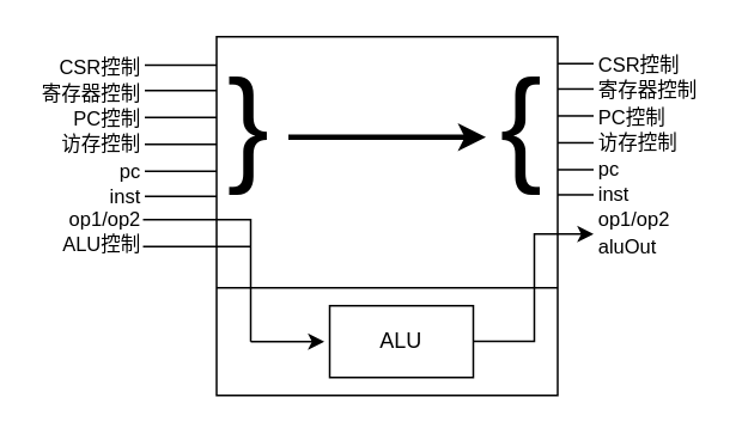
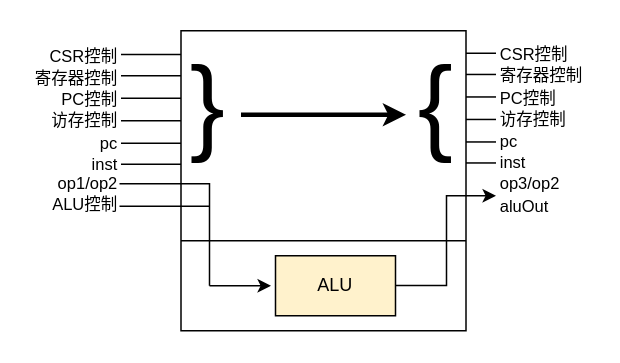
- <mxCell id="10" value="&lt;font style=&quot;font-size: 11px;&quot;&gt;CSR控制&lt;/font&gt;&lt;div&gt;&lt;span style=&quot;font-size: 11px;&quot;&gt;寄存器控制&lt;/span&gt;&lt;/div&gt;&lt;div&gt;&lt;span style=&quot;font-size: 11px;&quot;&gt;PC控制&lt;/span&gt;&lt;/div&gt;&lt;div&gt;&lt;span style=&quot;font-size: 11px;&quot;&gt;访存控制&lt;/span&gt;&lt;/div&gt;&lt;div style=&quot;&quot;&gt;&lt;span style=&quot;font-size: 11px;&quot;&gt;pc&lt;/span&gt;&lt;/div&gt;&lt;div&gt;&lt;span style=&quot;font-size: 11px;&quot;&gt;inst&lt;/span&gt;&lt;/div&gt;&lt;div&gt;&lt;span style=&quot;font-size: 11px;&quot;&gt;op1/op2&lt;/span&gt;&lt;/div&gt;&lt;div&gt;&lt;span style=&quot;font-size: 11px;&quot;&gt;aluOut&lt;/span&gt;&lt;/div&gt;" style="text;html=1;align=left;verticalAlign=middle;whiteSpace=wrap;rounded=0;" vertex="1" parent="1"><mxGeometry x="331" y="21" width="60" height="130" as="geometry" /></mxCell>
+ <mxCell id="10" value="&lt;font style=&quot;font-size: 11px;&quot;&gt;CSR控制&lt;/font&gt;&lt;div&gt;&lt;span style=&quot;font-size: 11px;&quot;&gt;寄存器控制&lt;/span&gt;&lt;/div&gt;&lt;div&gt;&lt;span style=&quot;font-size: 11px;&quot;&gt;PC控制&lt;/span&gt;&lt;/div&gt;&lt;div&gt;&lt;span style=&quot;font-size: 11px;&quot;&gt;访存控制&lt;/span&gt;&lt;/div&gt;&lt;div style=&quot;&quot;&gt;&lt;span style=&quot;font-size: 11px;&quot;&gt;pc&lt;/span&gt;&lt;/div&gt;&lt;div&gt;&lt;span style=&quot;font-size: 11px;&quot;&gt;inst&lt;/span&gt;&lt;/div&gt;&lt;div&gt;&lt;span style=&quot;font-size: 11px;&quot;&gt;op3/op2&lt;/span&gt;&lt;/div&gt;&lt;div&gt;&lt;span style=&quot;font-size: 11px;&quot;&gt;aluOut&lt;/span&gt;&lt;/div&gt;" style="text;html=1;align=left;verticalAlign=middle;whiteSpace=wrap;rounded=0;" vertex="1" parent="1"><mxGeometry x="331" y="21" width="60" height="130" as="geometry" /></mxCell>
- <mxCell id="7" value="ALU" style="rounded=0;whiteSpace=wrap;html=1;" parent="1" vertex="1"><mxGeometry x="183" y="170" width="80" height="40" as="geometry" /></mxCell>
+ <mxCell id="7" value="ALU" style="rounded=0;whiteSpace=wrap;html=1;fillColor=#fff2cc;" parent="1" vertex="1"><mxGeometry x="183" y="170" width="80" height="40" as="geometry" /></mxCell>
